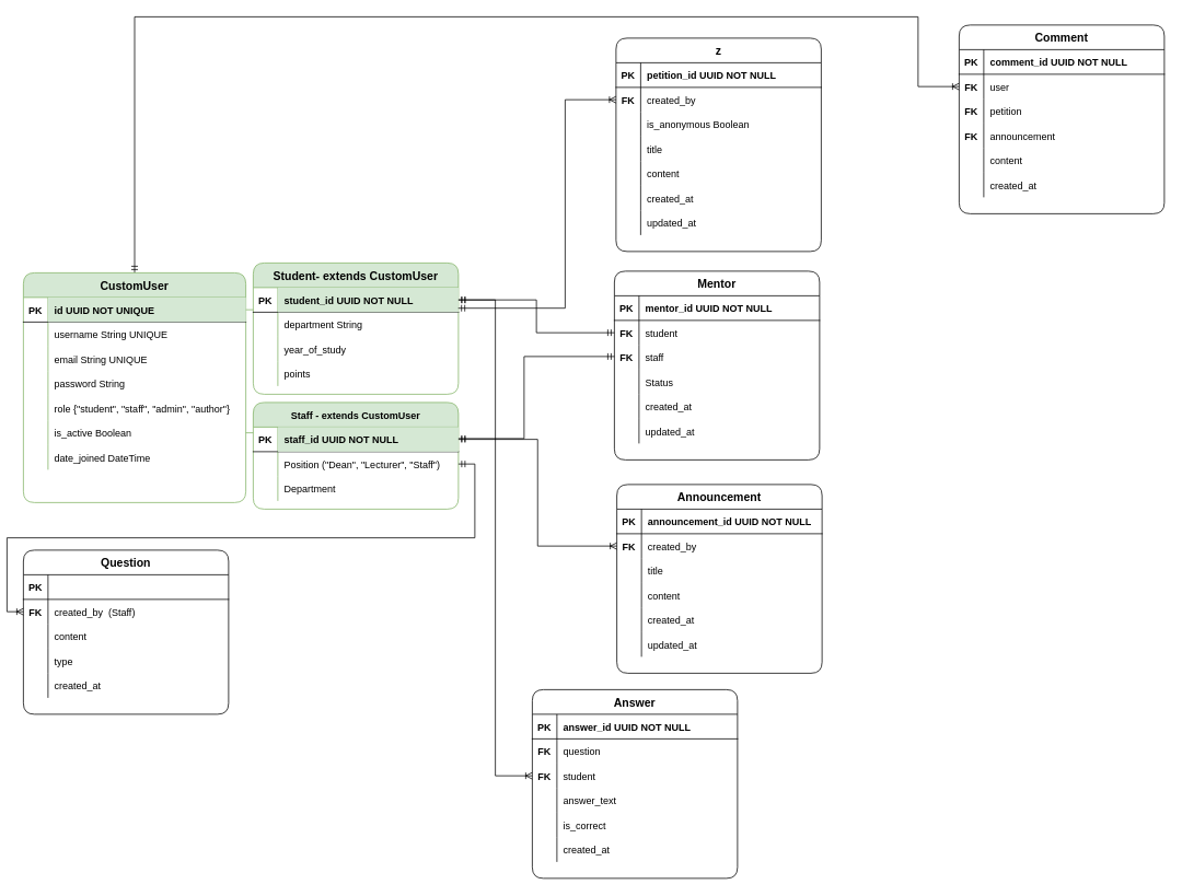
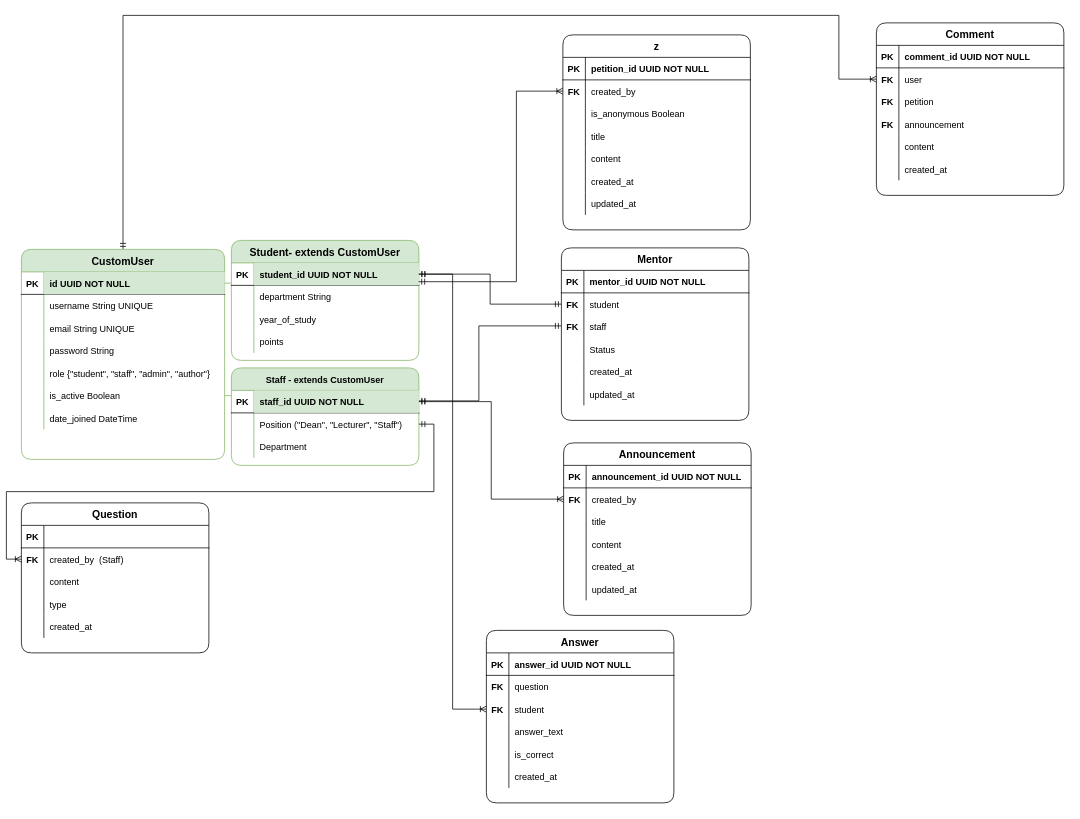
- <mxCell id="48" value="id UUID NOT UNIQUE" style="shape=partialRectangle;overflow=hidden;connectable=0;fillColor=#d5e8d4;top=0;left=0;bottom=0;right=0;align=left;spacingLeft=6;fontStyle=1;labelBackgroundColor=none;strokeColor=#82b366;" parent="46" vertex="1"><mxGeometry x="30" width="241" height="30" as="geometry"><mxRectangle width="241" height="30" as="alternateBounds" /></mxGeometry></mxCell>
+ <mxCell id="48" value="id UUID NOT NULL" style="shape=partialRectangle;overflow=hidden;connectable=0;fillColor=#d5e8d4;top=0;left=0;bottom=0;right=0;align=left;spacingLeft=6;fontStyle=1;labelBackgroundColor=none;strokeColor=#82b366;" parent="46" vertex="1"><mxGeometry x="30" width="241" height="30" as="geometry"><mxRectangle width="241" height="30" as="alternateBounds" /></mxGeometry></mxCell>
